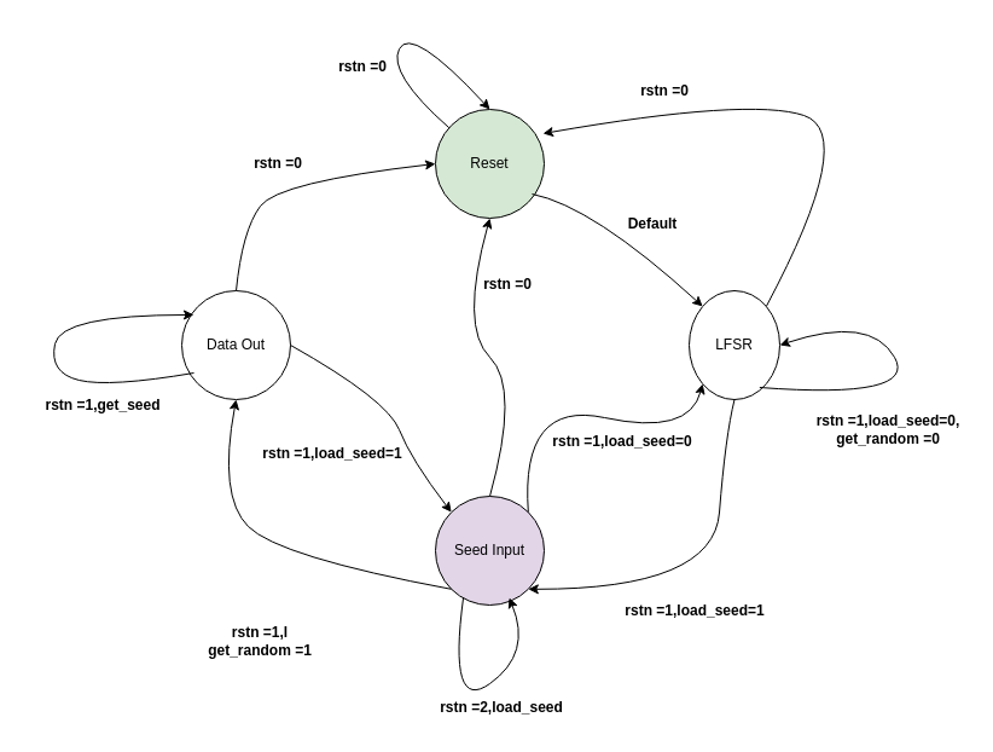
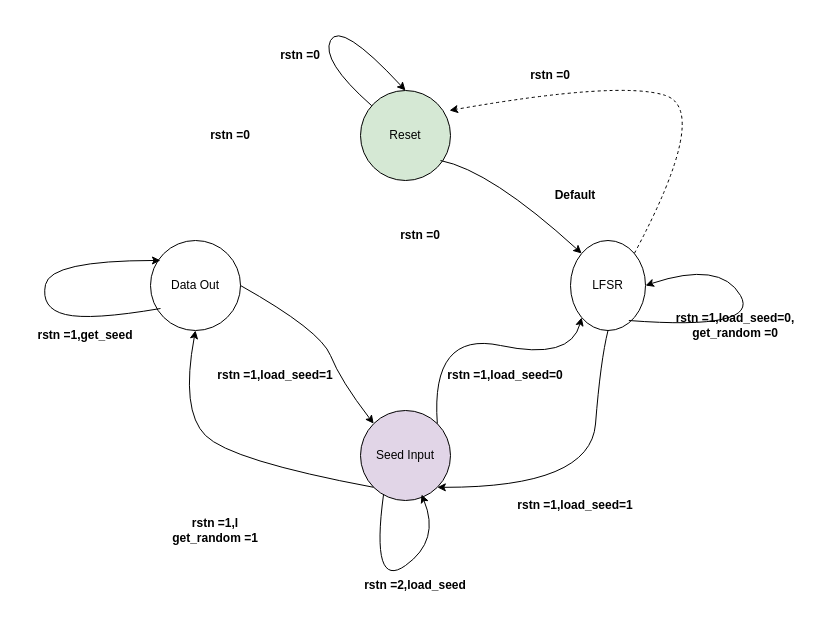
- <mxCell id="7" value="" style="curved=1;endArrow=classic;html=1;rounded=0;entryX=0.989;entryY=0.222;entryDx=0;entryDy=0;entryPerimeter=0;exitX=1;exitY=0;exitDx=0;exitDy=0;" edge="1" parent="1" source="5" target="2"><mxGeometry width="50" height="50" relative="1" as="geometry"><mxPoint x="660" y="110" as="sourcePoint" /><mxPoint x="710" y="60" as="targetPoint" /><Array as="points"><mxPoint x="710" y="110" /><mxPoint x="620" y="80" /></Array></mxGeometry></mxCell>
+ <mxCell id="7" value="" style="curved=1;endArrow=classic;html=1;rounded=0;entryX=0.989;entryY=0.222;entryDx=0;entryDy=0;entryPerimeter=0;exitX=1;exitY=0;exitDx=0;exitDy=0;dashed=1;" edge="1" parent="1" source="5" target="2"><mxGeometry width="50" height="50" relative="1" as="geometry"><mxPoint x="660" y="110" as="sourcePoint" /><mxPoint x="710" y="60" as="targetPoint" /><Array as="points"><mxPoint x="710" y="110" /><mxPoint x="620" y="80" /></Array></mxGeometry></mxCell>
- <mxCell id="13" value="" style="curved=1;endArrow=classic;html=1;rounded=0;exitX=0.5;exitY=0;exitDx=0;exitDy=0;entryX=0;entryY=0.5;entryDx=0;entryDy=0;" edge="1" parent="1" source="4" target="2"><mxGeometry width="50" height="50" relative="1" as="geometry"><mxPoint x="230" y="200" as="sourcePoint" /><mxPoint x="280" y="150" as="targetPoint" /><Array as="points"><mxPoint x="200" y="190" /><mxPoint x="230" y="150" /></Array></mxGeometry></mxCell>
- <mxCell id="30" value="&lt;b&gt;Default&lt;/b&gt;" style="text;html=1;strokeColor=none;fillColor=none;align=center;verticalAlign=middle;whiteSpace=wrap;rounded=0;" vertex="1" parent="1"><mxGeometry x="510" y="170" width="60" height="30" as="geometry" /></mxCell>
+ <mxCell id="30" value="&lt;b&gt;Default&lt;/b&gt;" style="text;html=1;strokeColor=none;fillColor=none;align=center;verticalAlign=middle;whiteSpace=wrap;rounded=0;" vertex="1" parent="1"><mxGeometry x="545" y="180" width="60" height="30" as="geometry" /></mxCell>
- <mxCell id="12" value="" style="curved=1;endArrow=classic;html=1;rounded=0;exitX=0.5;exitY=0;exitDx=0;exitDy=0;entryX=0.5;entryY=1;entryDx=0;entryDy=0;" edge="1" parent="1" source="6" target="2"><mxGeometry width="50" height="50" relative="1" as="geometry"><mxPoint x="380" y="320" as="sourcePoint" /><mxPoint x="430" y="270" as="targetPoint" /><Array as="points"><mxPoint x="430" y="320" /><mxPoint x="380" y="270" /></Array></mxGeometry></mxCell>
- <mxCell id="25" value="&lt;div&gt;&lt;b&gt;rstn =1,load_seed=0,&lt;/b&gt;&lt;/div&gt;&lt;div&gt;&lt;b&gt;get_random =0&lt;/b&gt;&lt;br&gt;&lt;/div&gt;" style="text;html=1;strokeColor=none;fillColor=none;align=center;verticalAlign=middle;whiteSpace=wrap;rounded=0;" vertex="1" parent="1"><mxGeometry x="670" y="340" width="130" height="30" as="geometry" /></mxCell>
+ <mxCell id="25" value="&lt;div&gt;&lt;b&gt;rstn =1,load_seed=0,&lt;/b&gt;&lt;/div&gt;&lt;div&gt;&lt;b&gt;get_random =0&lt;/b&gt;&lt;br&gt;&lt;/div&gt;" style="text;html=1;strokeColor=none;fillColor=none;align=center;verticalAlign=middle;whiteSpace=wrap;rounded=0;" vertex="1" parent="1"><mxGeometry x="670" y="310" width="130" height="30" as="geometry" /></mxCell>
- <mxCell id="27" value="&lt;div&gt;&lt;b&gt;rstn =1,load_seed=0&lt;/b&gt;&lt;/div&gt;" style="text;html=1;strokeColor=none;fillColor=none;align=center;verticalAlign=middle;whiteSpace=wrap;rounded=0;" vertex="1" parent="1"><mxGeometry x="450" y="350" width="130" height="30" as="geometry" /></mxCell>
+ <mxCell id="27" value="&lt;div&gt;&lt;b&gt;rstn =1,load_seed=0&lt;/b&gt;&lt;/div&gt;" style="text;html=1;strokeColor=none;fillColor=none;align=center;verticalAlign=middle;whiteSpace=wrap;rounded=0;" vertex="1" parent="1"><mxGeometry x="440" y="360" width="130" height="30" as="geometry" /></mxCell>
